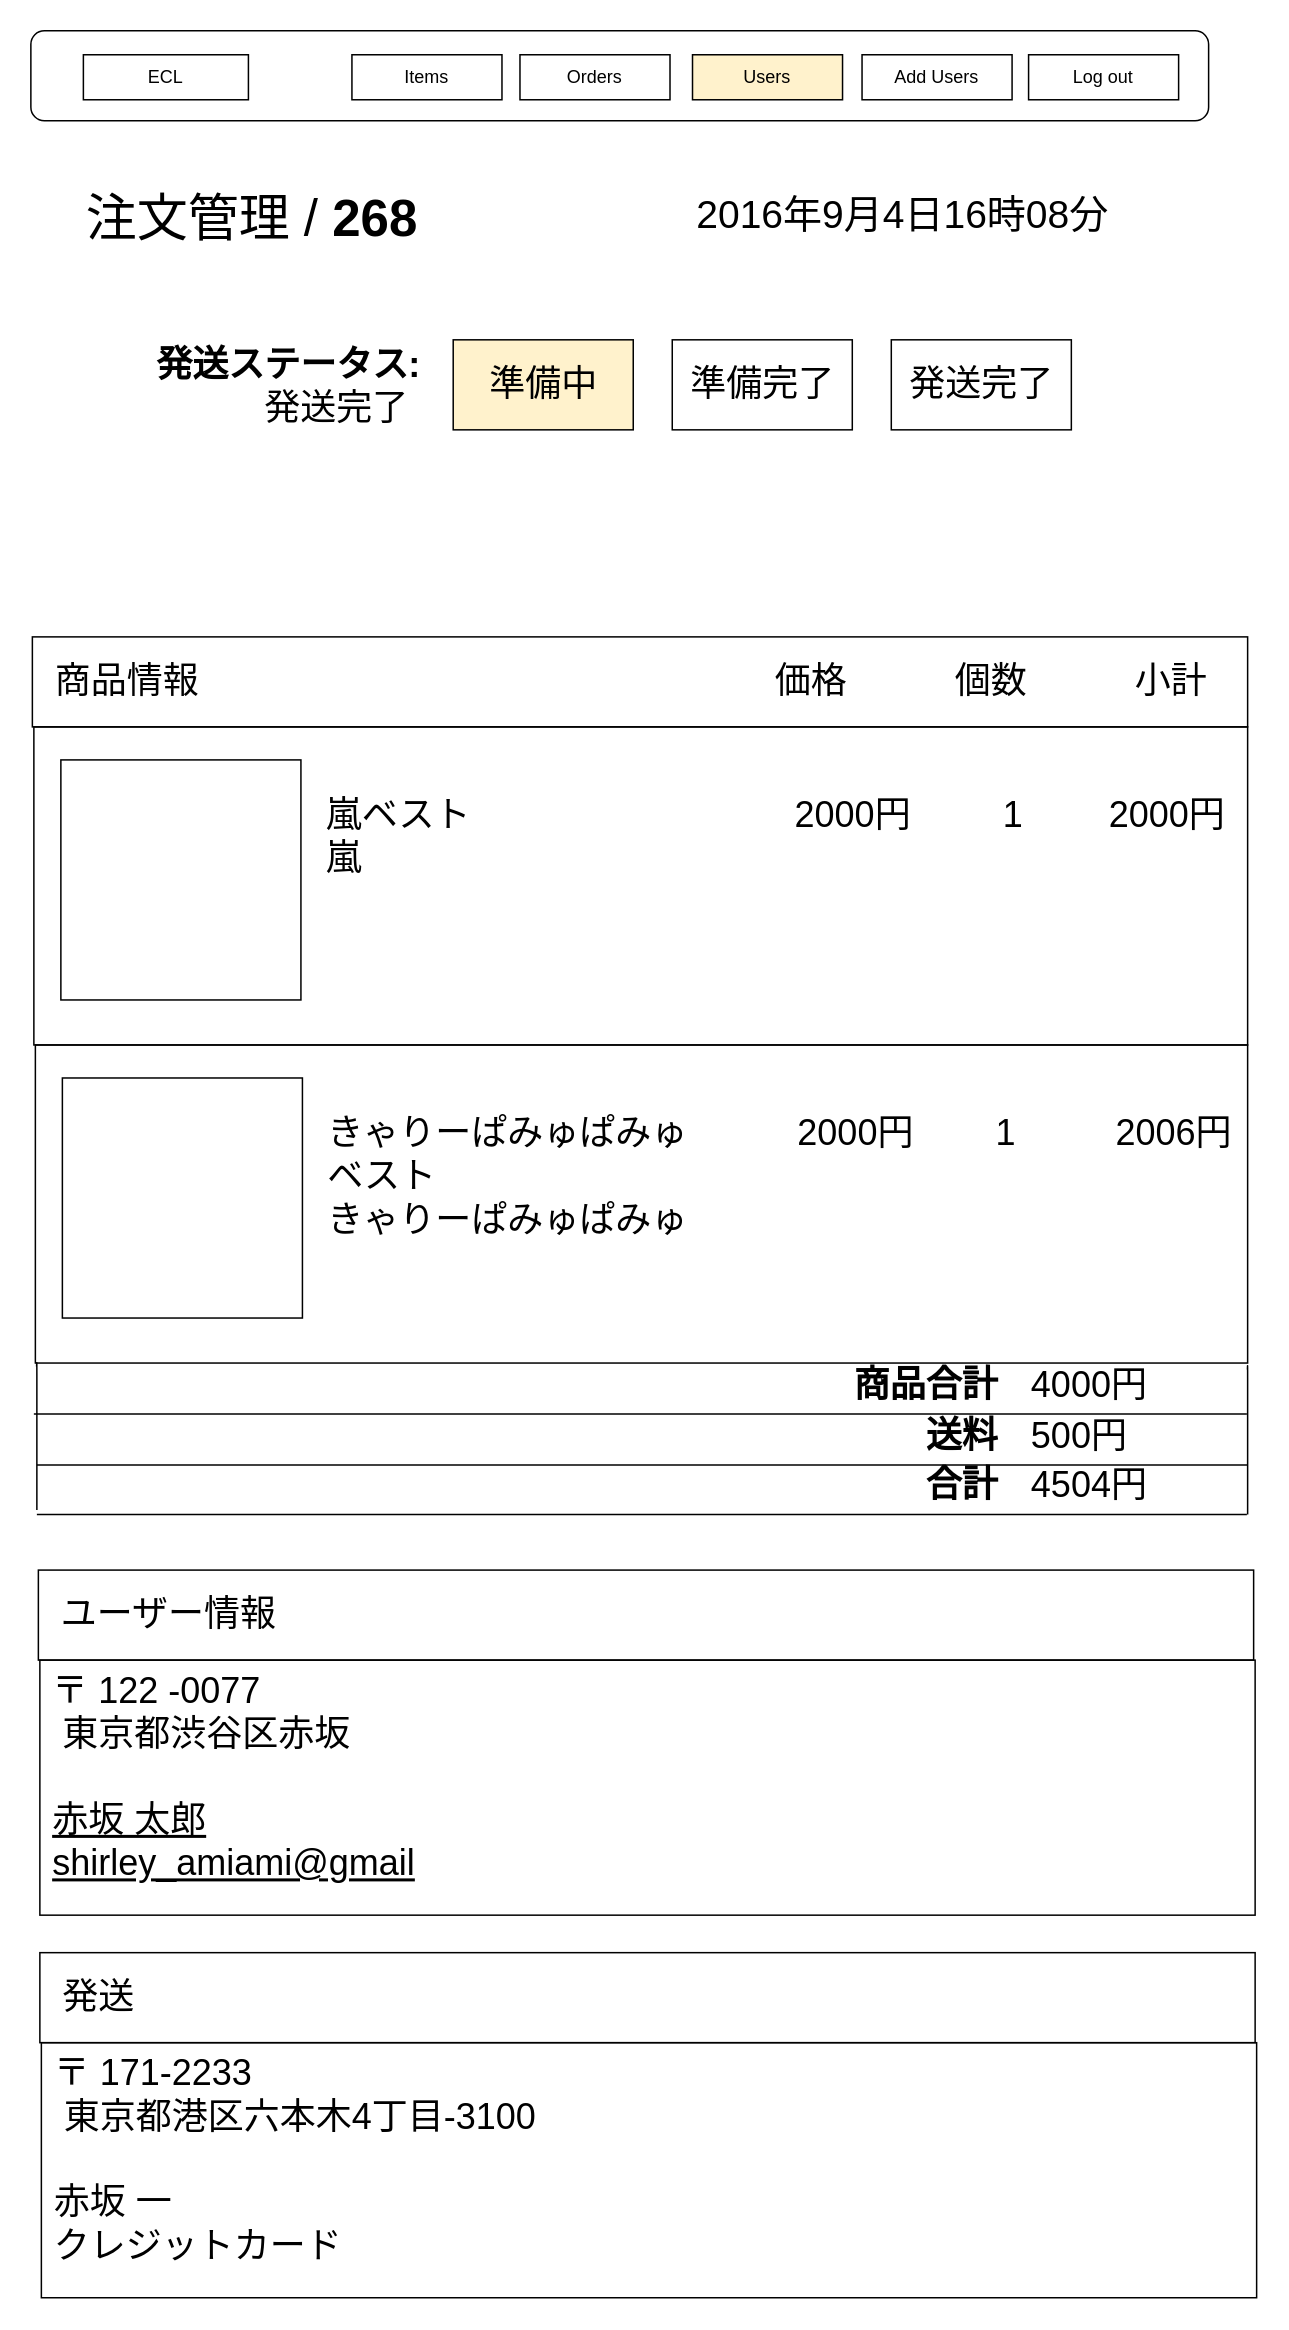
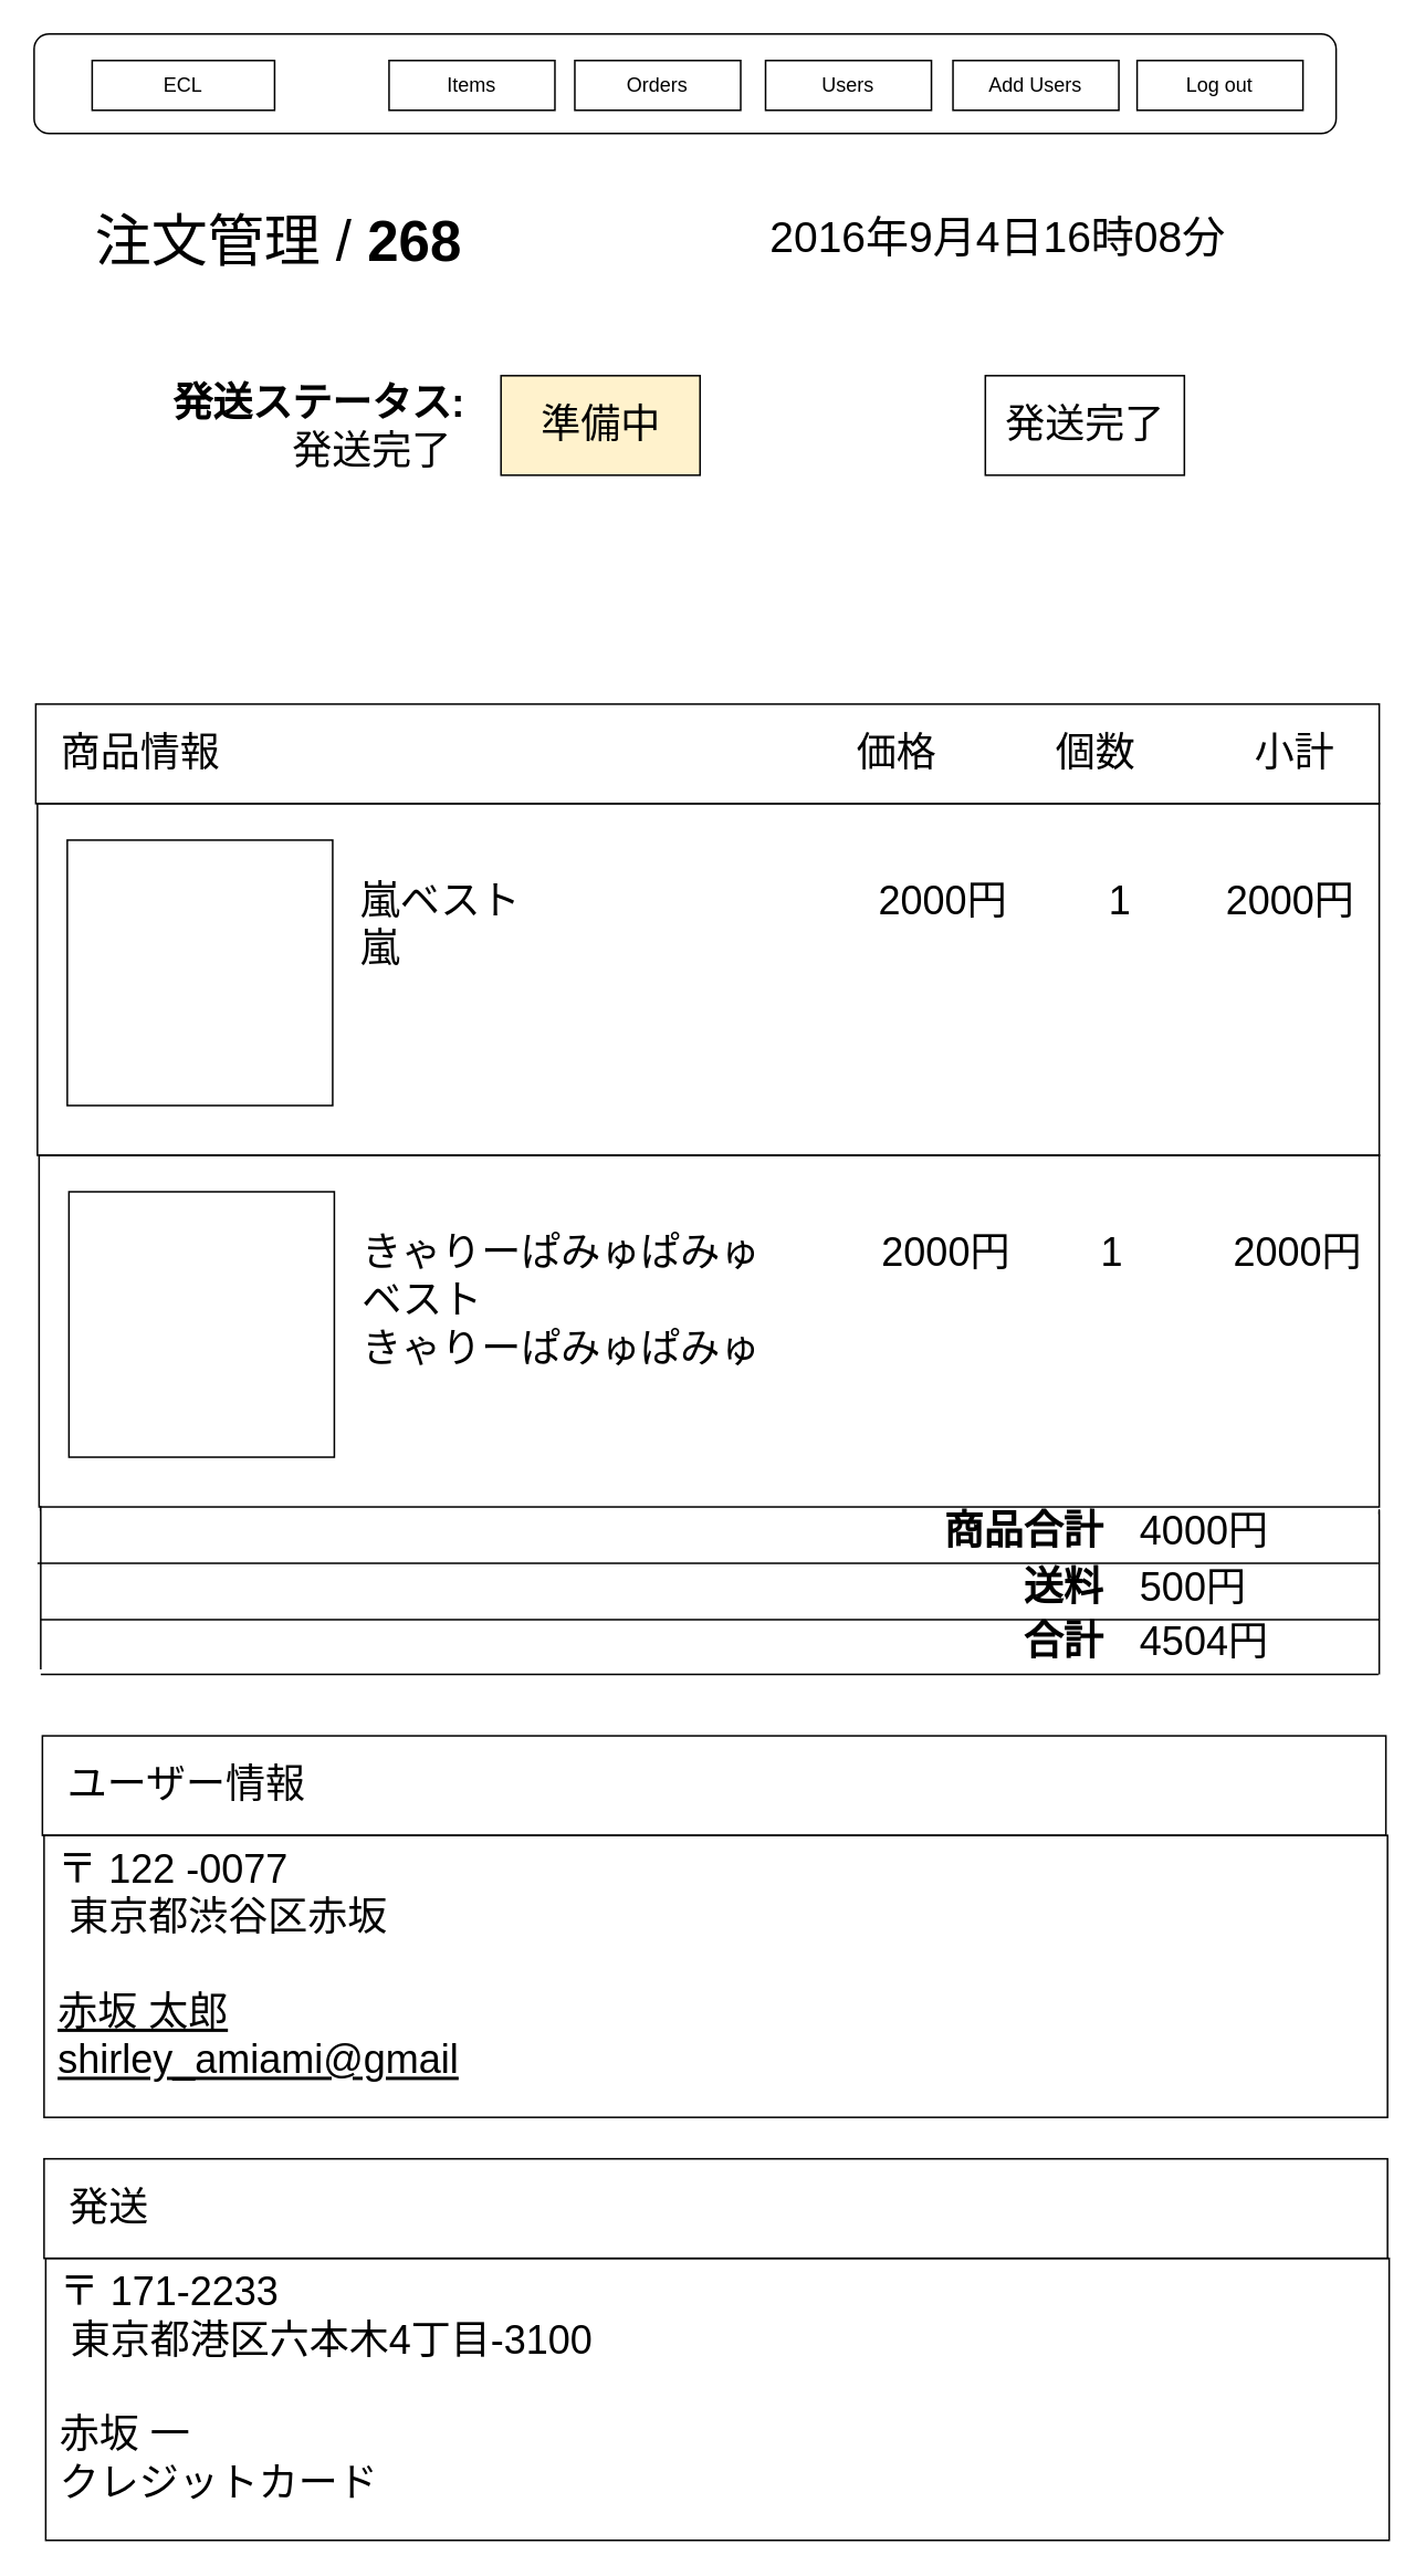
- <mxCell id="9" value="Users" style="rounded=0;whiteSpace=wrap;html=1;fillColor=#fff2cc;" parent="1" vertex="1"><mxGeometry x="461" y="36" width="100" height="30" as="geometry" /></mxCell>
+ <mxCell id="9" value="Users" style="rounded=0;whiteSpace=wrap;html=1;" parent="1" vertex="1"><mxGeometry x="461" y="36" width="100" height="30" as="geometry" /></mxCell>
- <mxCell id="15" value="準備完了" style="rounded=0;whiteSpace=wrap;html=1;fontSize=24;" parent="1" vertex="1"><mxGeometry x="447.5" y="226" width="120" height="60" as="geometry" /></mxCell>
- <mxCell id="21" value="きゃりーぱみゅぱみゅ&amp;nbsp; &amp;nbsp; &amp;nbsp; &amp;nbsp; &amp;nbsp; &amp;nbsp;2000円　 　1&amp;nbsp; &amp;nbsp; &amp;nbsp; &amp;nbsp; &amp;nbsp; 2006円&lt;br&gt;ベスト&lt;br&gt;きゃりーぱみゅぱみゅ" style="text;html=1;resizable=0;points=[];autosize=1;align=left;verticalAlign=top;spacingTop=-4;fontSize=24;" parent="1" vertex="1"><mxGeometry x="216" y="738" width="620" height="90" as="geometry" /></mxCell>
+ <mxCell id="21" value="きゃりーぱみゅぱみゅ&amp;nbsp; &amp;nbsp; &amp;nbsp; &amp;nbsp; &amp;nbsp; &amp;nbsp;2000円　 　1&amp;nbsp; &amp;nbsp; &amp;nbsp; &amp;nbsp; &amp;nbsp; 2000円&lt;br&gt;ベスト&lt;br&gt;きゃりーぱみゅぱみゅ" style="text;html=1;resizable=0;points=[];autosize=1;align=left;verticalAlign=top;spacingTop=-4;fontSize=24;" parent="1" vertex="1"><mxGeometry x="216" y="738" width="620" height="90" as="geometry" /></mxCell>
